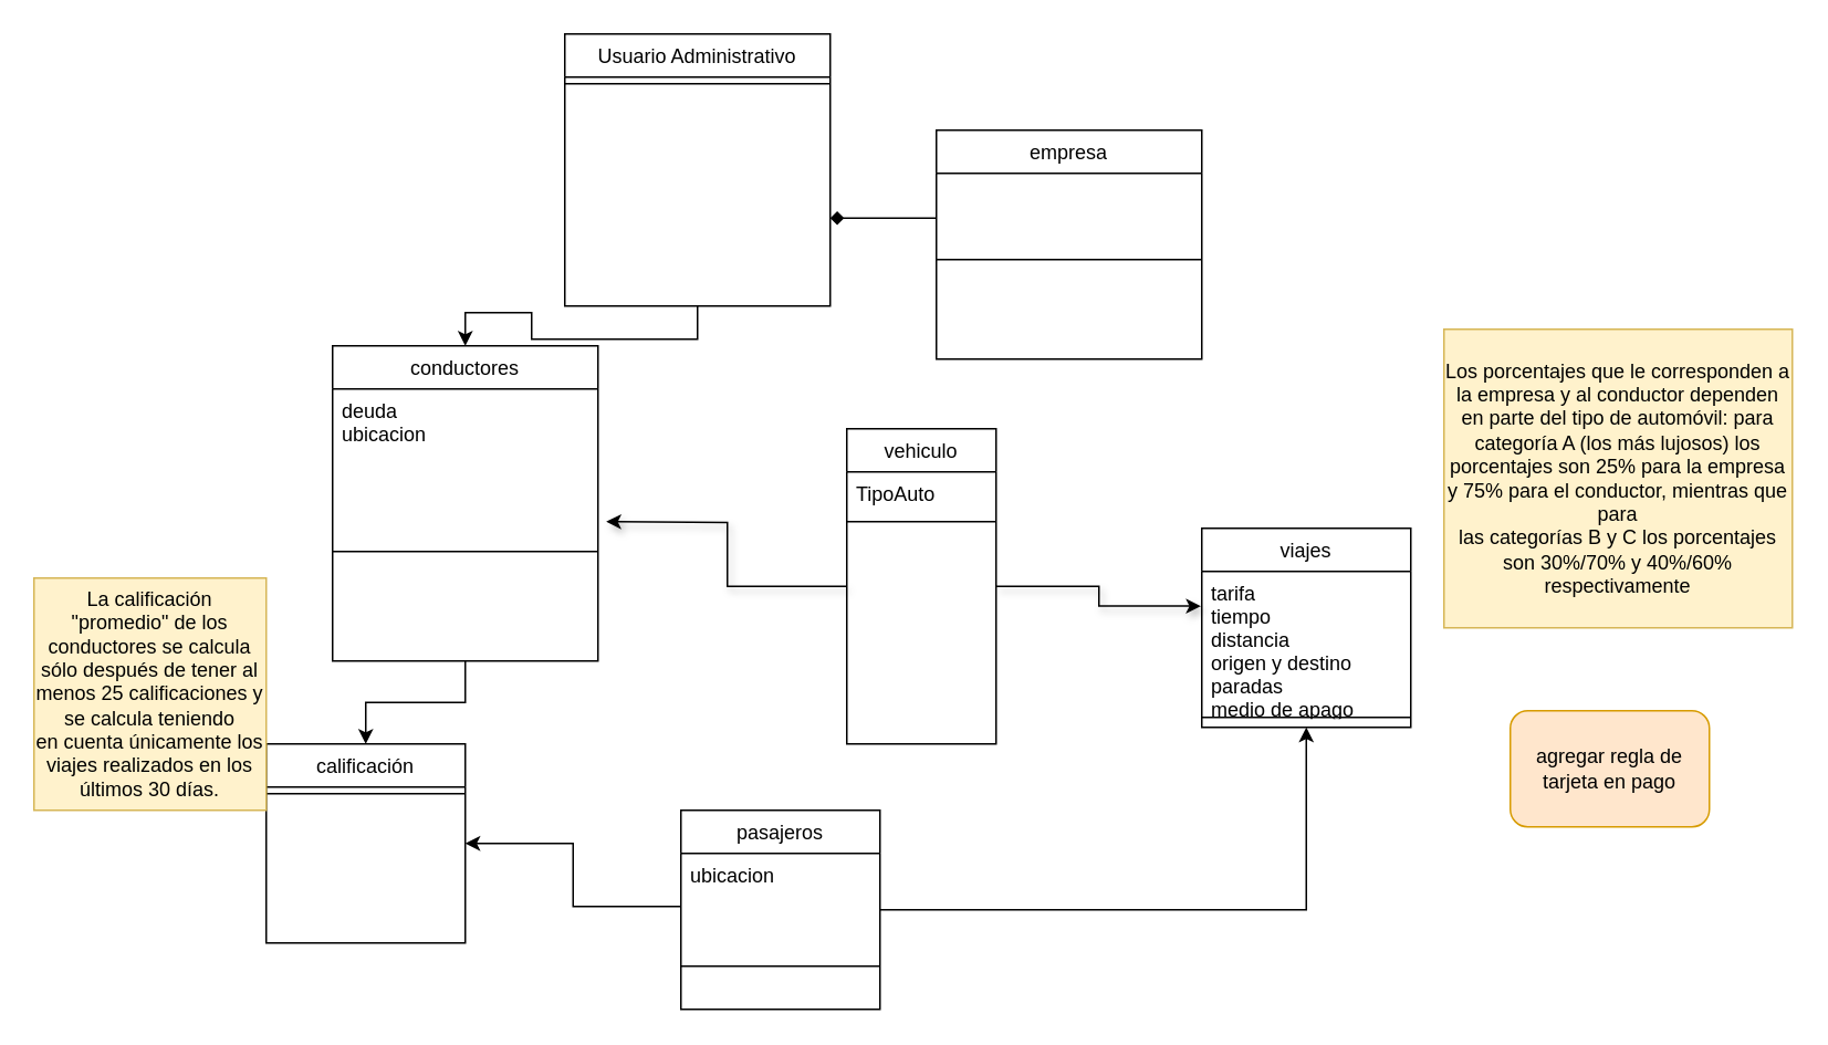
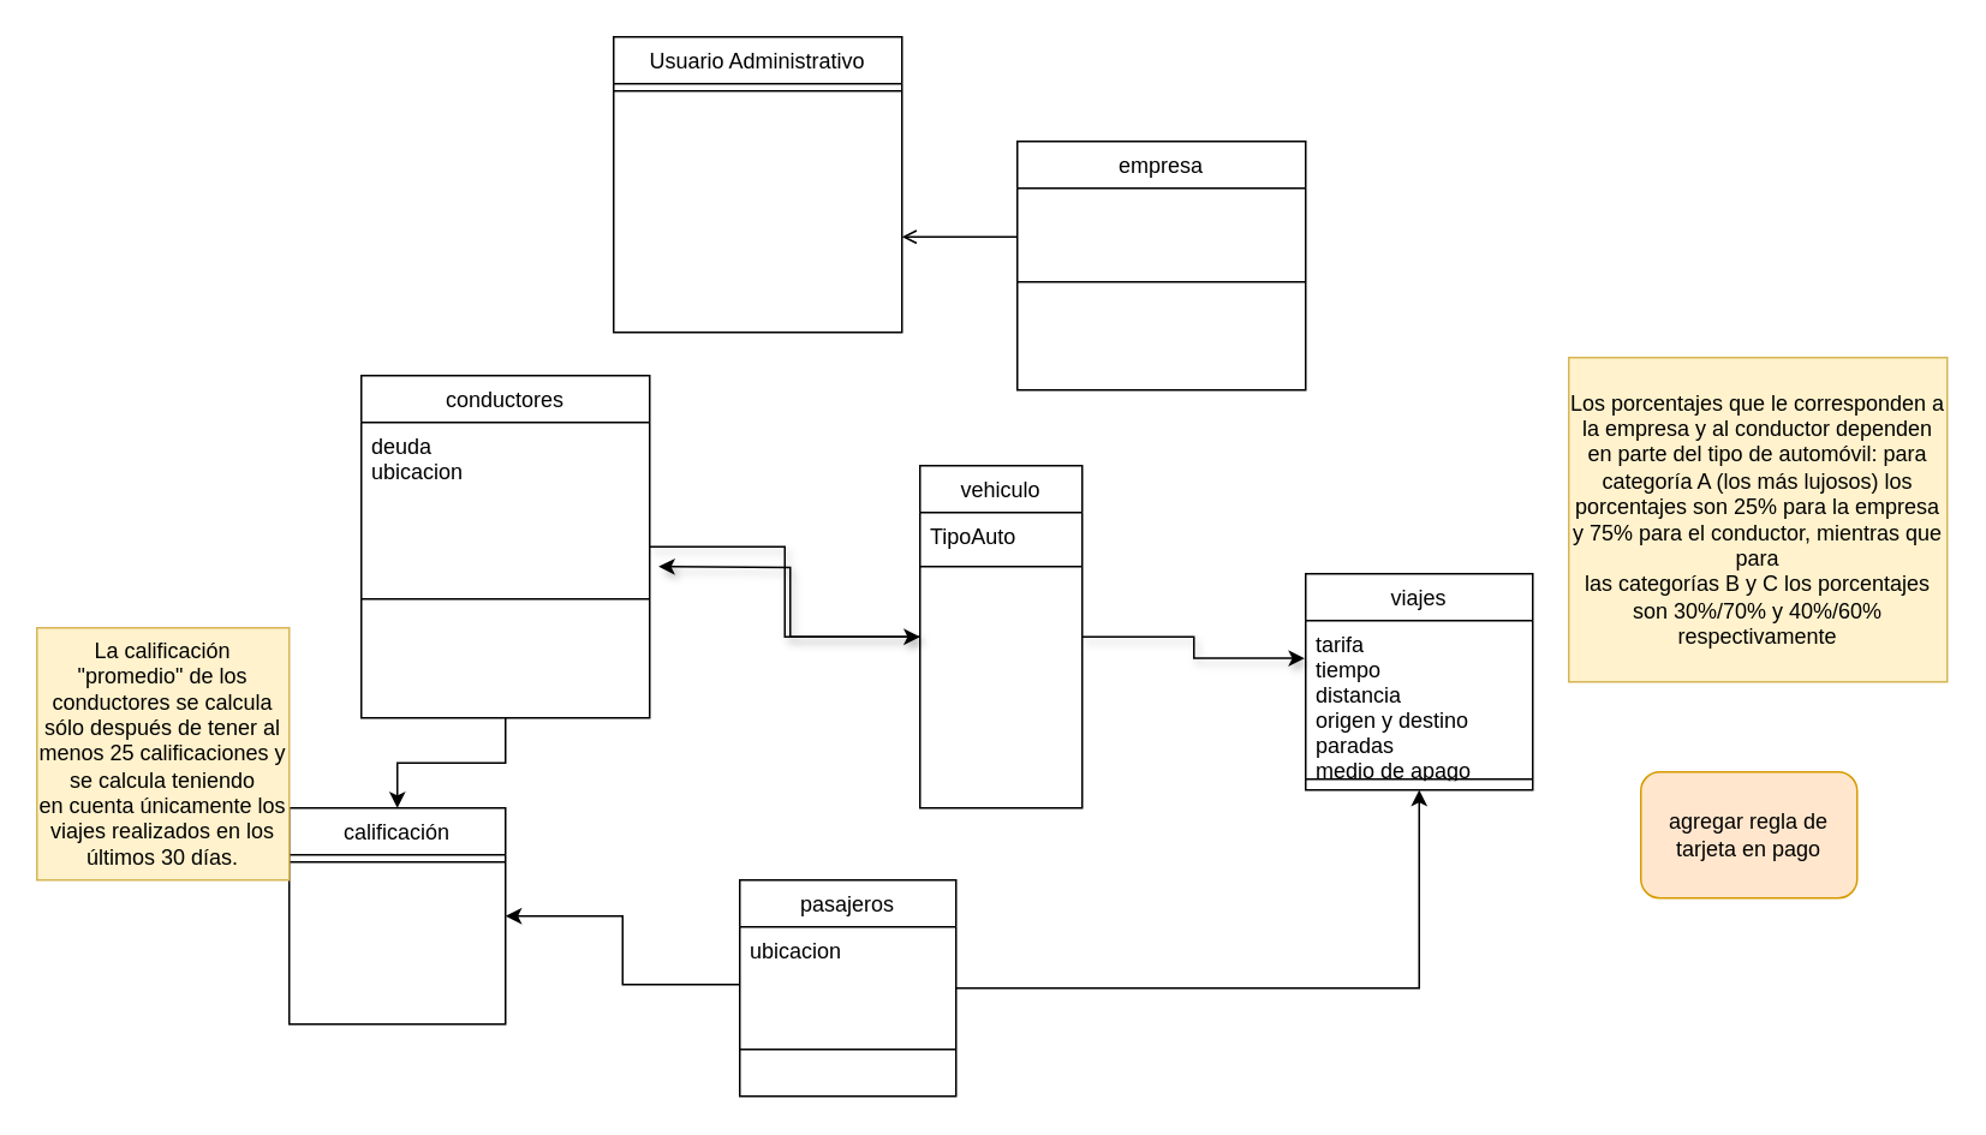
- <mxCell id="7" value="" style="endArrow=diamond;shadow=0;strokeWidth=1;rounded=0;endFill=1;edgeStyle=elbowEdgeStyle;elbow=vertical;" edge="1" parent="1" source="2" target="5"><mxGeometry x="0.5" y="41" relative="1" as="geometry"><mxPoint x="690" y="170" as="sourcePoint" /><mxPoint x="850" y="170" as="targetPoint" /><mxPoint x="-40" y="32" as="offset" /></mxGeometry></mxCell>
+ <mxCell id="7" value="" style="endArrow=open;shadow=0;strokeWidth=1;rounded=0;endFill=1;edgeStyle=elbowEdgeStyle;elbow=vertical;" edge="1" parent="1" source="2" target="5"><mxGeometry x="0.5" y="41" relative="1" as="geometry"><mxPoint x="690" y="170" as="sourcePoint" /><mxPoint x="850" y="170" as="targetPoint" /><mxPoint x="-40" y="32" as="offset" /></mxGeometry></mxCell>
- <mxCell id="4" value="" style="edgeStyle=orthogonalEdgeStyle;rounded=0;orthogonalLoop=1;jettySize=auto;html=1;" edge="1" parent="1" source="5" target="10"><mxGeometry relative="1" as="geometry" /></mxCell>
+ <mxCell id="9" value="" style="edgeStyle=orthogonalEdgeStyle;rounded=0;orthogonalLoop=1;jettySize=auto;html=1;shadow=1;entryX=0;entryY=0.5;entryDx=0;entryDy=0;" edge="1" parent="1" source="10" target="24"><mxGeometry relative="1" as="geometry"><mxPoint x="450" y="318" as="targetPoint" /></mxGeometry></mxCell>
